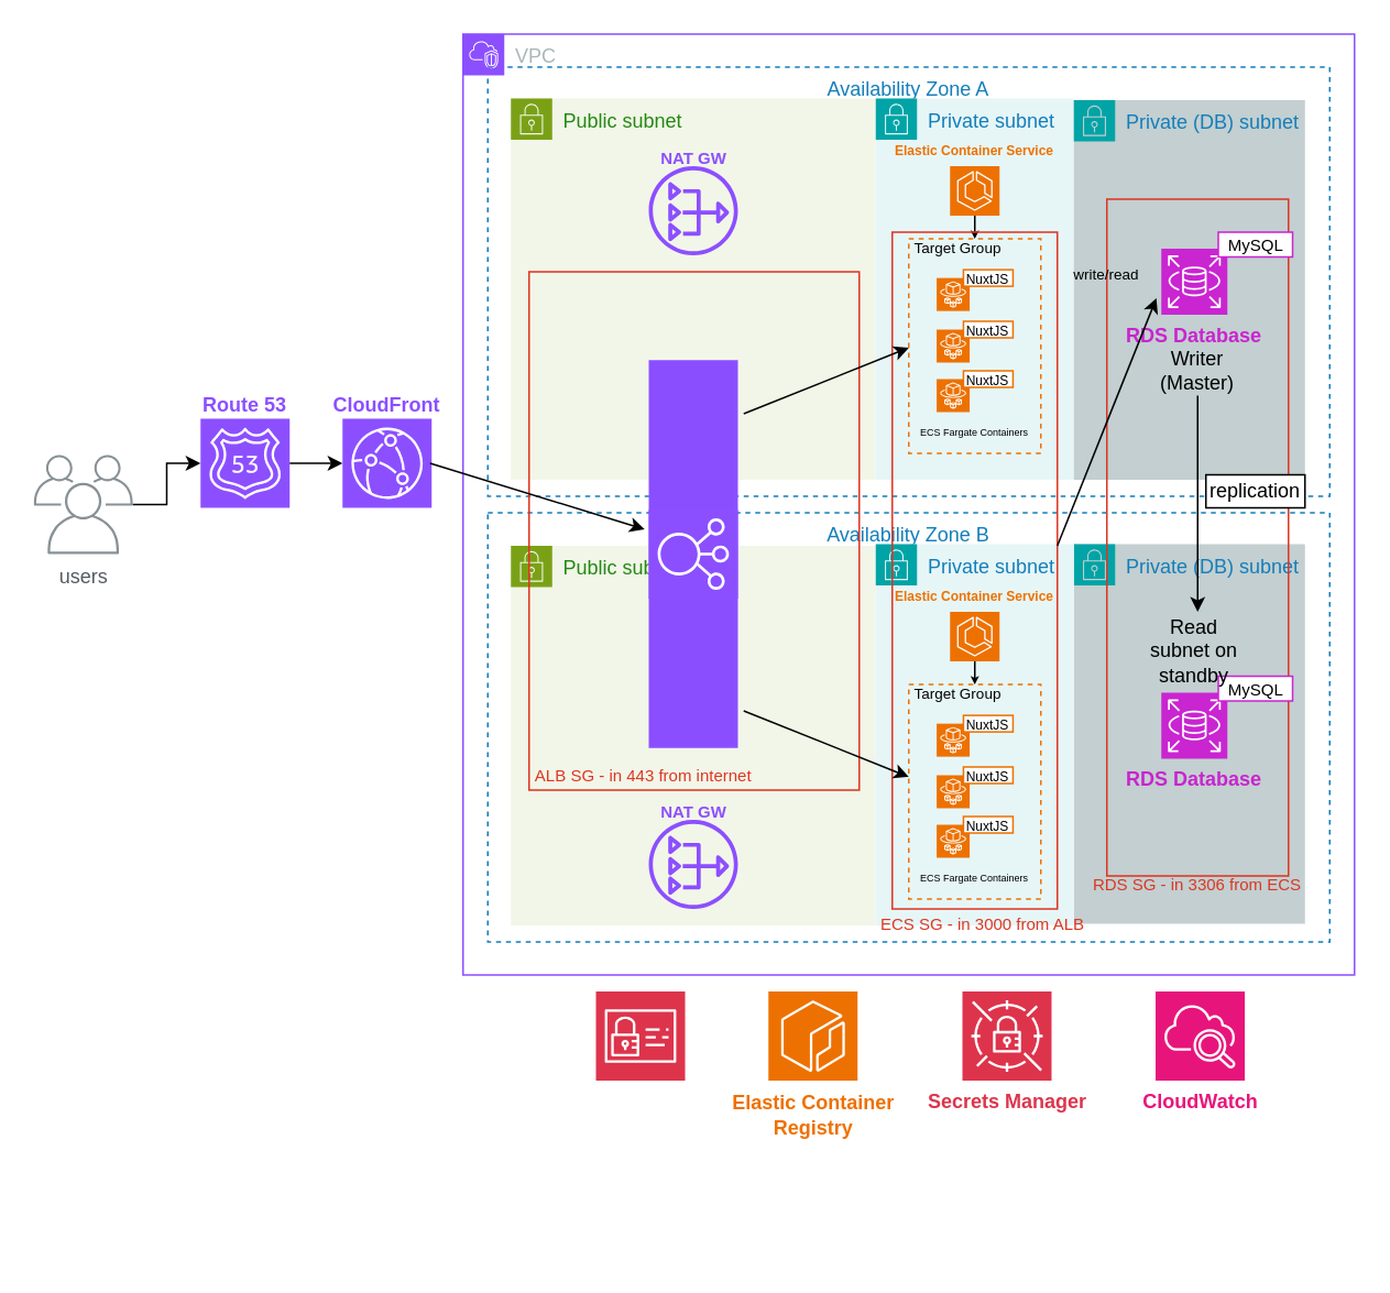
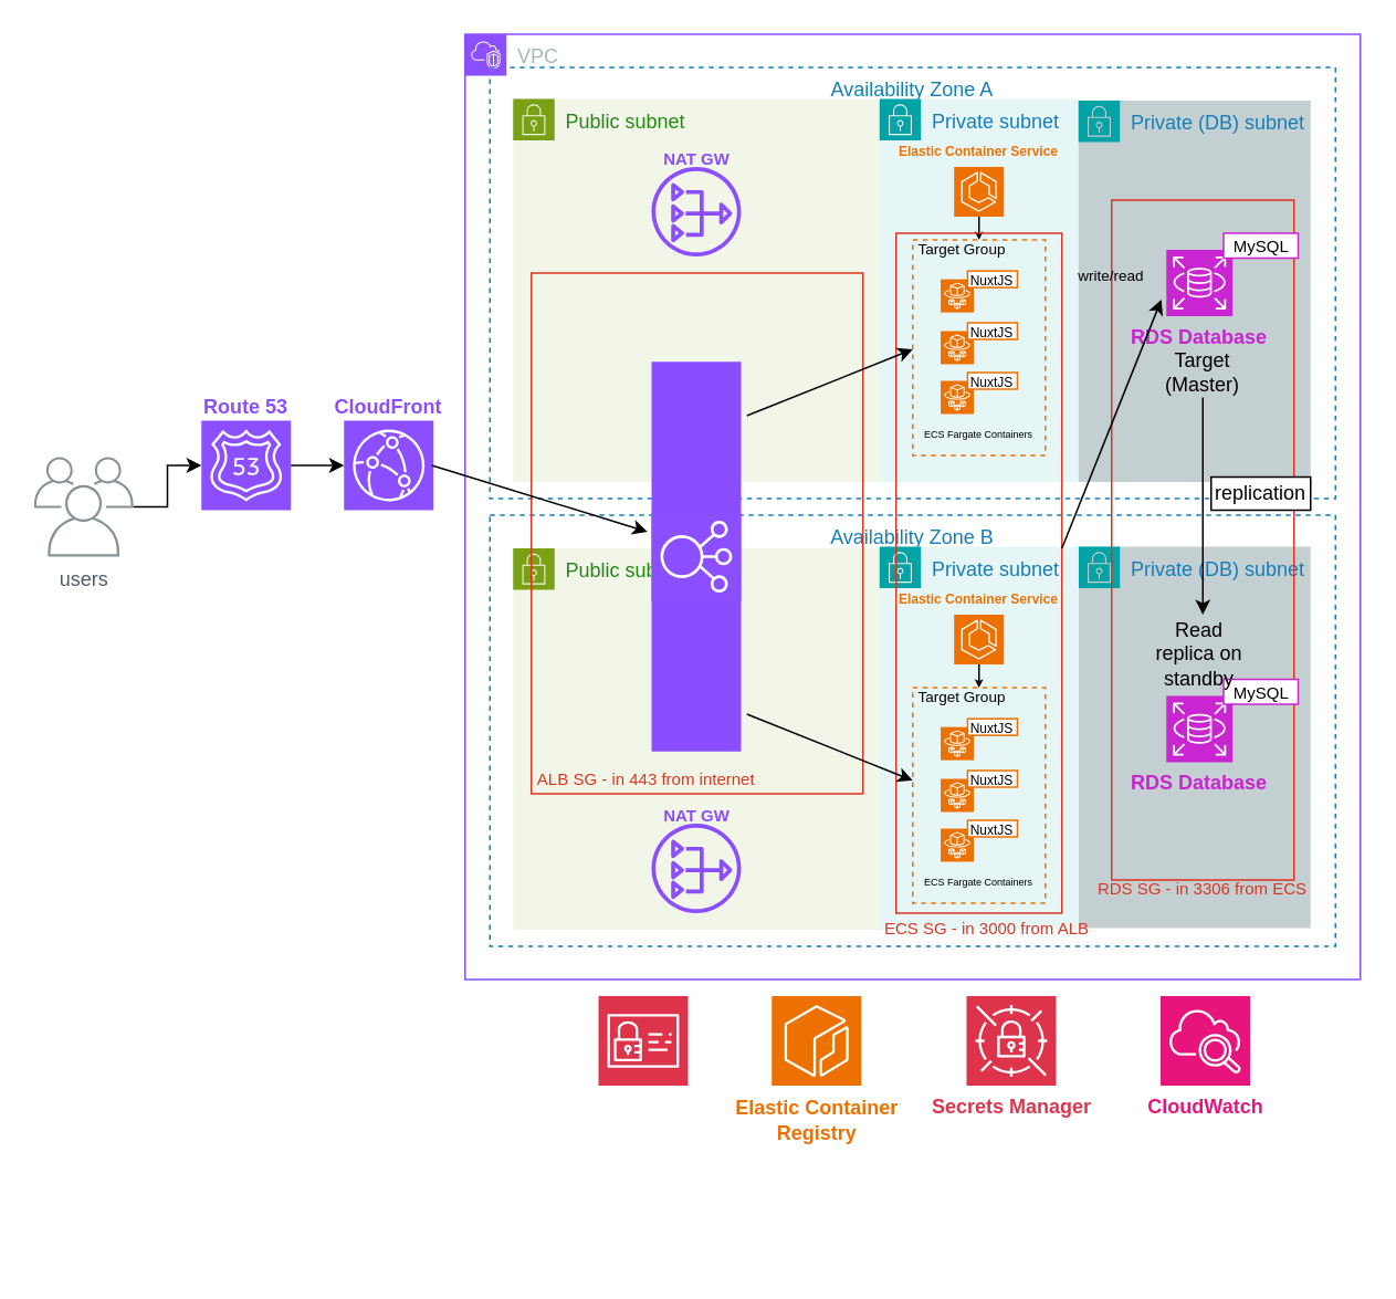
- <mxCell id="92" value="Writer (Master)" style="text;html=1;align=center;verticalAlign=middle;whiteSpace=wrap;rounded=0;" vertex="1" parent="1"><mxGeometry x="695" y="209" width="60" height="30" as="geometry" /></mxCell>
+ <mxCell id="92" value="Target (Master)" style="text;html=1;align=center;verticalAlign=middle;whiteSpace=wrap;rounded=0;" vertex="1" parent="1"><mxGeometry x="695" y="209" width="60" height="30" as="geometry" /></mxCell>
- <mxCell id="93" value="Read subnet on standby" style="text;html=1;align=center;verticalAlign=middle;whiteSpace=wrap;rounded=0;" vertex="1" parent="1"><mxGeometry x="693" y="379" width="60" height="30" as="geometry" /></mxCell>
+ <mxCell id="93" value="Read replica on standby" style="text;html=1;align=center;verticalAlign=middle;whiteSpace=wrap;rounded=0;" vertex="1" parent="1"><mxGeometry x="693" y="379" width="60" height="30" as="geometry" /></mxCell>
